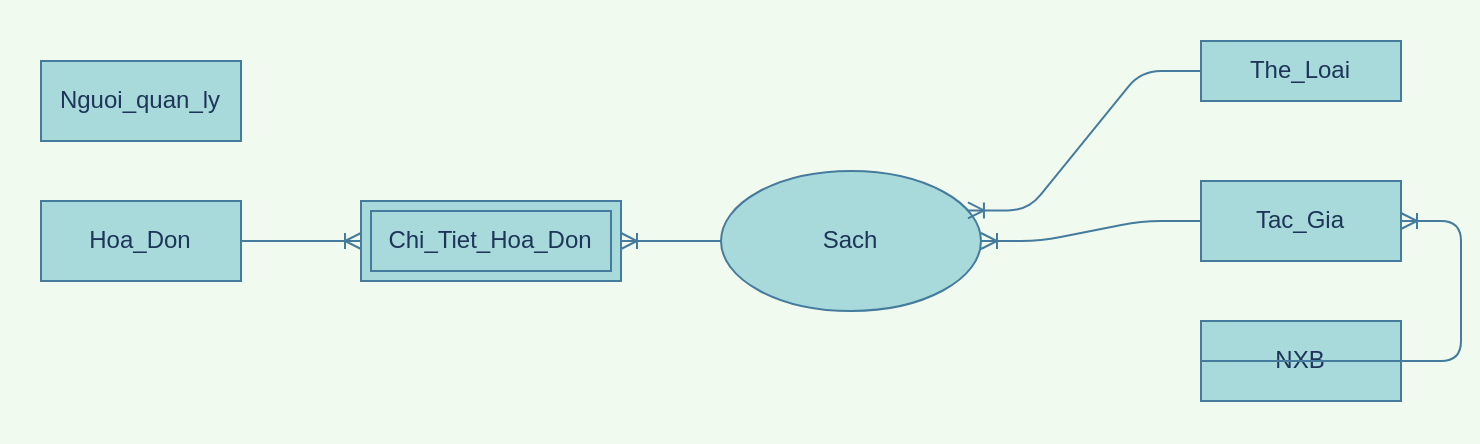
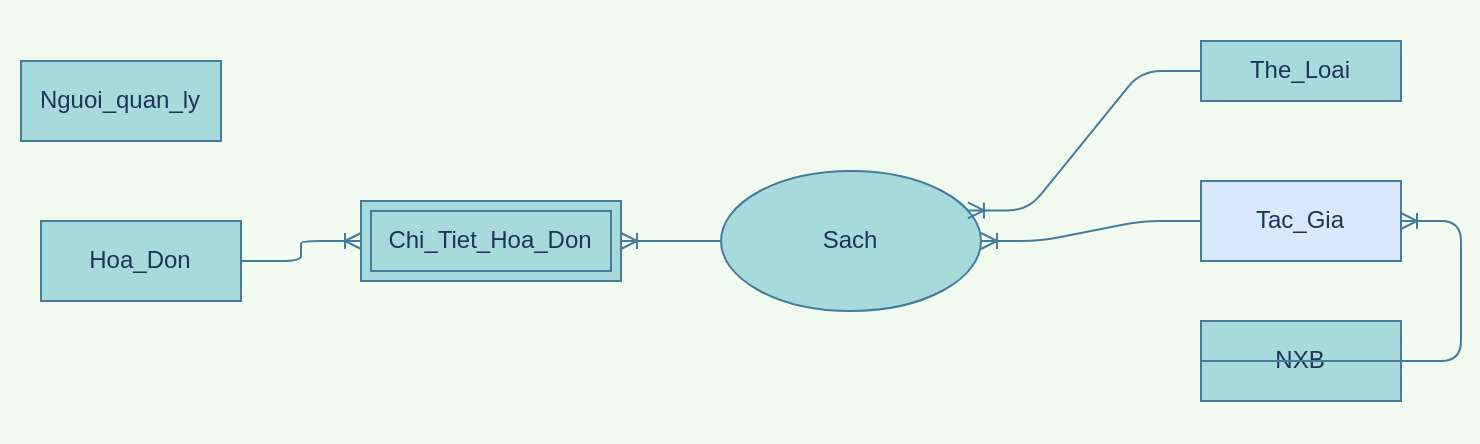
- <mxCell id="2" value="Nguoi_quan_ly" style="whiteSpace=wrap;html=1;align=center;fillColor=#A8DADC;strokeColor=#457B9D;fontColor=#1D3557;" vertex="1" parent="1"><mxGeometry x="20" y="30" width="100" height="40" as="geometry" /></mxCell>
+ <mxCell id="2" value="Nguoi_quan_ly" style="whiteSpace=wrap;html=1;align=center;fillColor=#A8DADC;strokeColor=#457B9D;fontColor=#1D3557;" vertex="1" parent="1"><mxGeometry x="10" y="30" width="100" height="40" as="geometry" /></mxCell>
- <mxCell id="5" value="Tac_Gia" style="whiteSpace=wrap;html=1;align=center;fillColor=#A8DADC;strokeColor=#457B9D;fontColor=#1D3557;" vertex="1" parent="1"><mxGeometry x="600" y="90" width="100" height="40" as="geometry" /></mxCell>
+ <mxCell id="5" value="Tac_Gia" style="whiteSpace=wrap;html=1;align=center;fillColor=#dae8fc;strokeColor=#457B9D;fontColor=#1D3557;" vertex="1" parent="1"><mxGeometry x="600" y="90" width="100" height="40" as="geometry" /></mxCell>
- <mxCell id="3" value="Hoa_Don" style="whiteSpace=wrap;html=1;align=center;fillColor=#A8DADC;strokeColor=#457B9D;fontColor=#1D3557;" vertex="1" parent="1"><mxGeometry x="20" y="100" width="100" height="40" as="geometry" /></mxCell>
+ <mxCell id="3" value="Hoa_Don" style="whiteSpace=wrap;html=1;align=center;fillColor=#A8DADC;strokeColor=#457B9D;fontColor=#1D3557;" vertex="1" parent="1"><mxGeometry x="20" y="110" width="100" height="40" as="geometry" /></mxCell>
